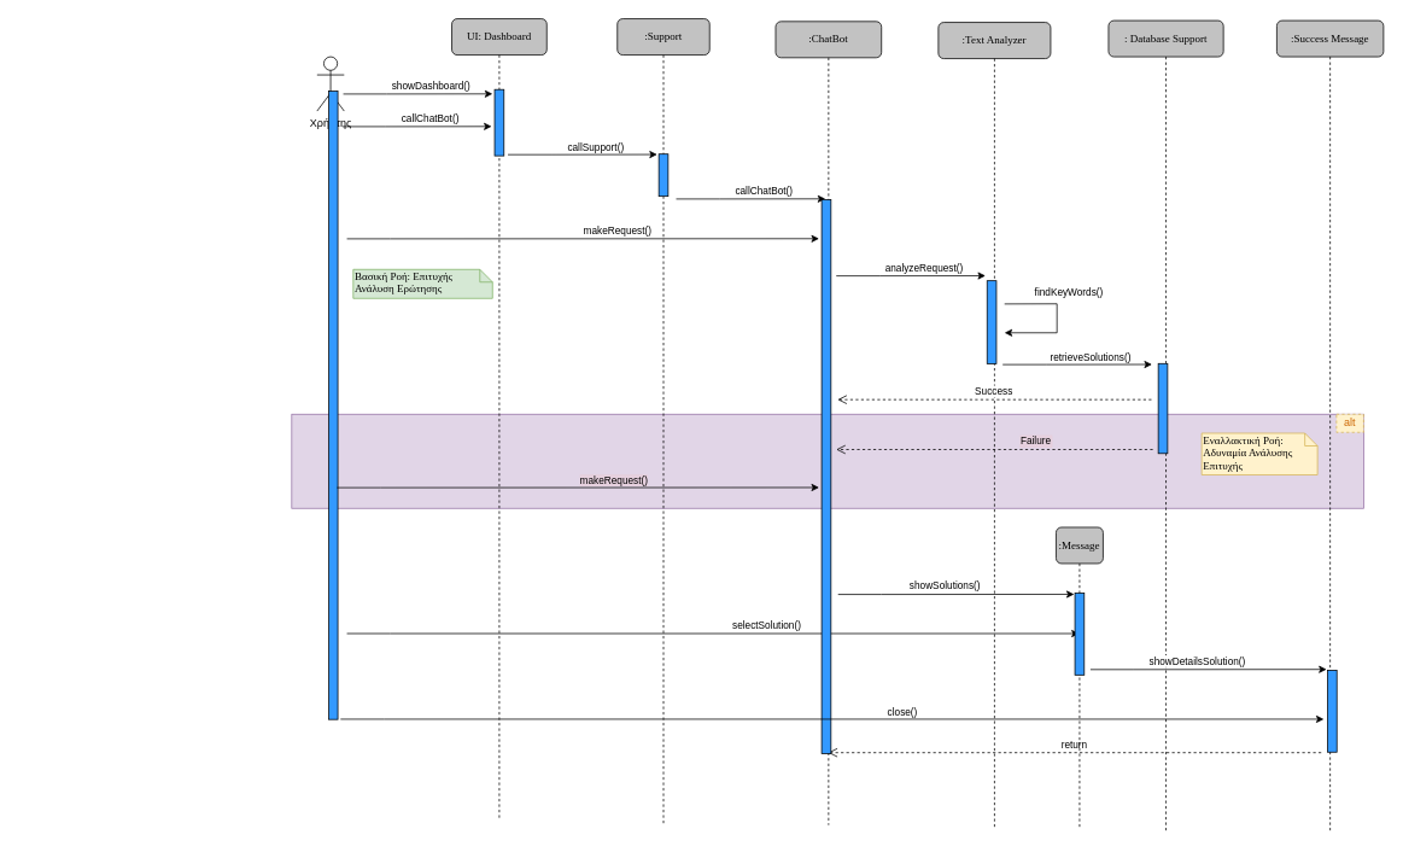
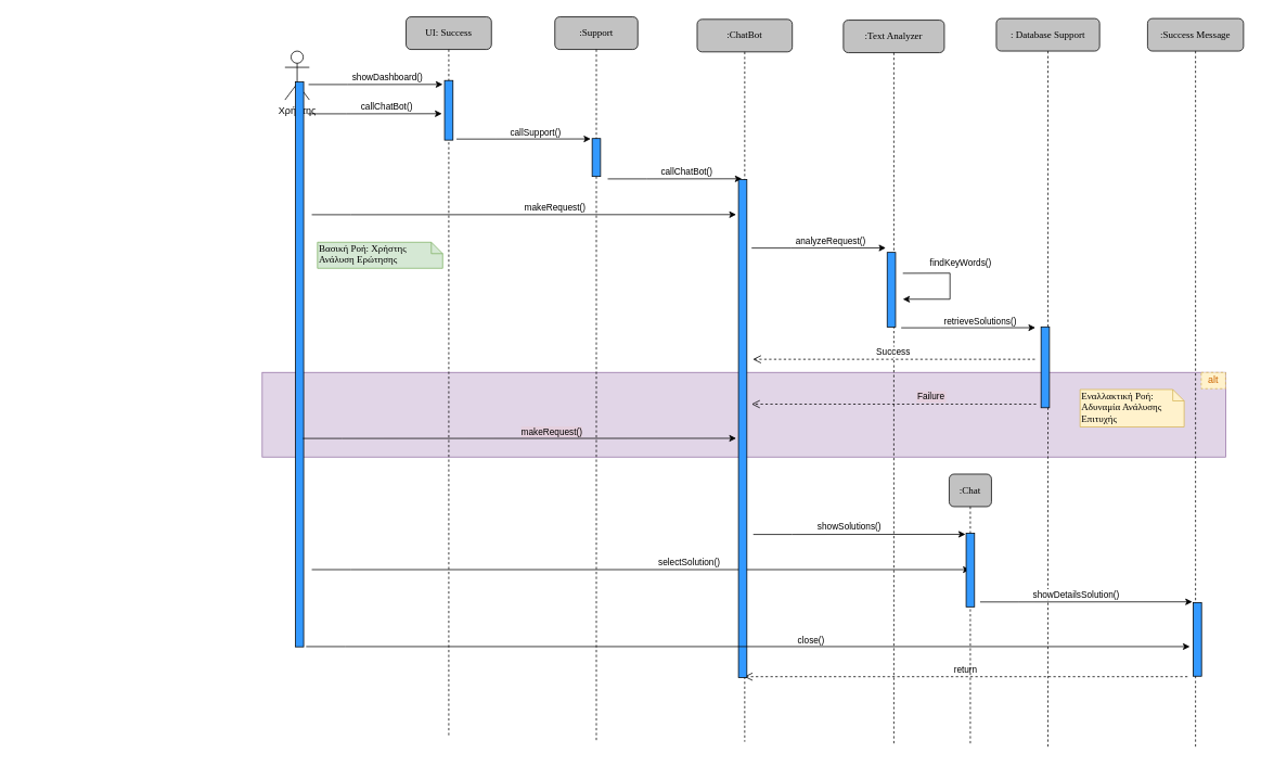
- <mxCell id="7" value="UI: Dashboard" style="shape=umlLifeline;perimeter=lifelinePerimeter;whiteSpace=wrap;html=1;container=1;collapsible=0;recursiveResize=0;outlineConnect=0;rounded=1;shadow=0;comic=0;labelBackgroundColor=none;strokeWidth=1;fontFamily=Verdana;fontSize=12;align=center;fillColor=#C2C2C2;" parent="1" vertex="1"><mxGeometry x="499" y="20" width="105" height="886" as="geometry" /></mxCell>
+ <mxCell id="7" value="UI: Success" style="shape=umlLifeline;perimeter=lifelinePerimeter;whiteSpace=wrap;html=1;container=1;collapsible=0;recursiveResize=0;outlineConnect=0;rounded=1;shadow=0;comic=0;labelBackgroundColor=none;strokeWidth=1;fontFamily=Verdana;fontSize=12;align=center;fillColor=#C2C2C2;" parent="1" vertex="1"><mxGeometry x="499" y="20" width="105" height="886" as="geometry" /></mxCell>
- <mxCell id="49" value="Βασική Ροή: Επιτυχής Ανάλυση Ερώτησης" style="shape=note;whiteSpace=wrap;html=1;size=14;verticalAlign=top;align=left;spacingTop=-6;rounded=0;shadow=0;comic=0;labelBackgroundColor=none;strokeWidth=1;fontFamily=Verdana;fontSize=12;fillColor=#d5e8d4;strokeColor=#82b366;" parent="1" vertex="1"><mxGeometry x="390" y="297" width="154" height="32" as="geometry" /></mxCell>
+ <mxCell id="49" value="Βασική Ροή: Χρήστης Ανάλυση Ερώτησης" style="shape=note;whiteSpace=wrap;html=1;size=14;verticalAlign=top;align=left;spacingTop=-6;rounded=0;shadow=0;comic=0;labelBackgroundColor=none;strokeWidth=1;fontFamily=Verdana;fontSize=12;fillColor=#d5e8d4;strokeColor=#82b366;" parent="1" vertex="1"><mxGeometry x="390" y="297" width="154" height="32" as="geometry" /></mxCell>
- <mxCell id="41" value=":Message" style="shape=umlLifeline;perimeter=lifelinePerimeter;whiteSpace=wrap;html=1;container=1;collapsible=0;recursiveResize=0;outlineConnect=0;rounded=1;shadow=0;comic=0;labelBackgroundColor=none;strokeWidth=1;fontFamily=Verdana;fontSize=12;align=center;fillColor=#C2C2C2;" parent="1" vertex="1"><mxGeometry x="1167" y="582" width="52" height="331" as="geometry" /></mxCell>
+ <mxCell id="41" value=":Chat" style="shape=umlLifeline;perimeter=lifelinePerimeter;whiteSpace=wrap;html=1;container=1;collapsible=0;recursiveResize=0;outlineConnect=0;rounded=1;shadow=0;comic=0;labelBackgroundColor=none;strokeWidth=1;fontFamily=Verdana;fontSize=12;align=center;fillColor=#C2C2C2;" parent="1" vertex="1"><mxGeometry x="1167" y="582" width="52" height="331" as="geometry" /></mxCell>
